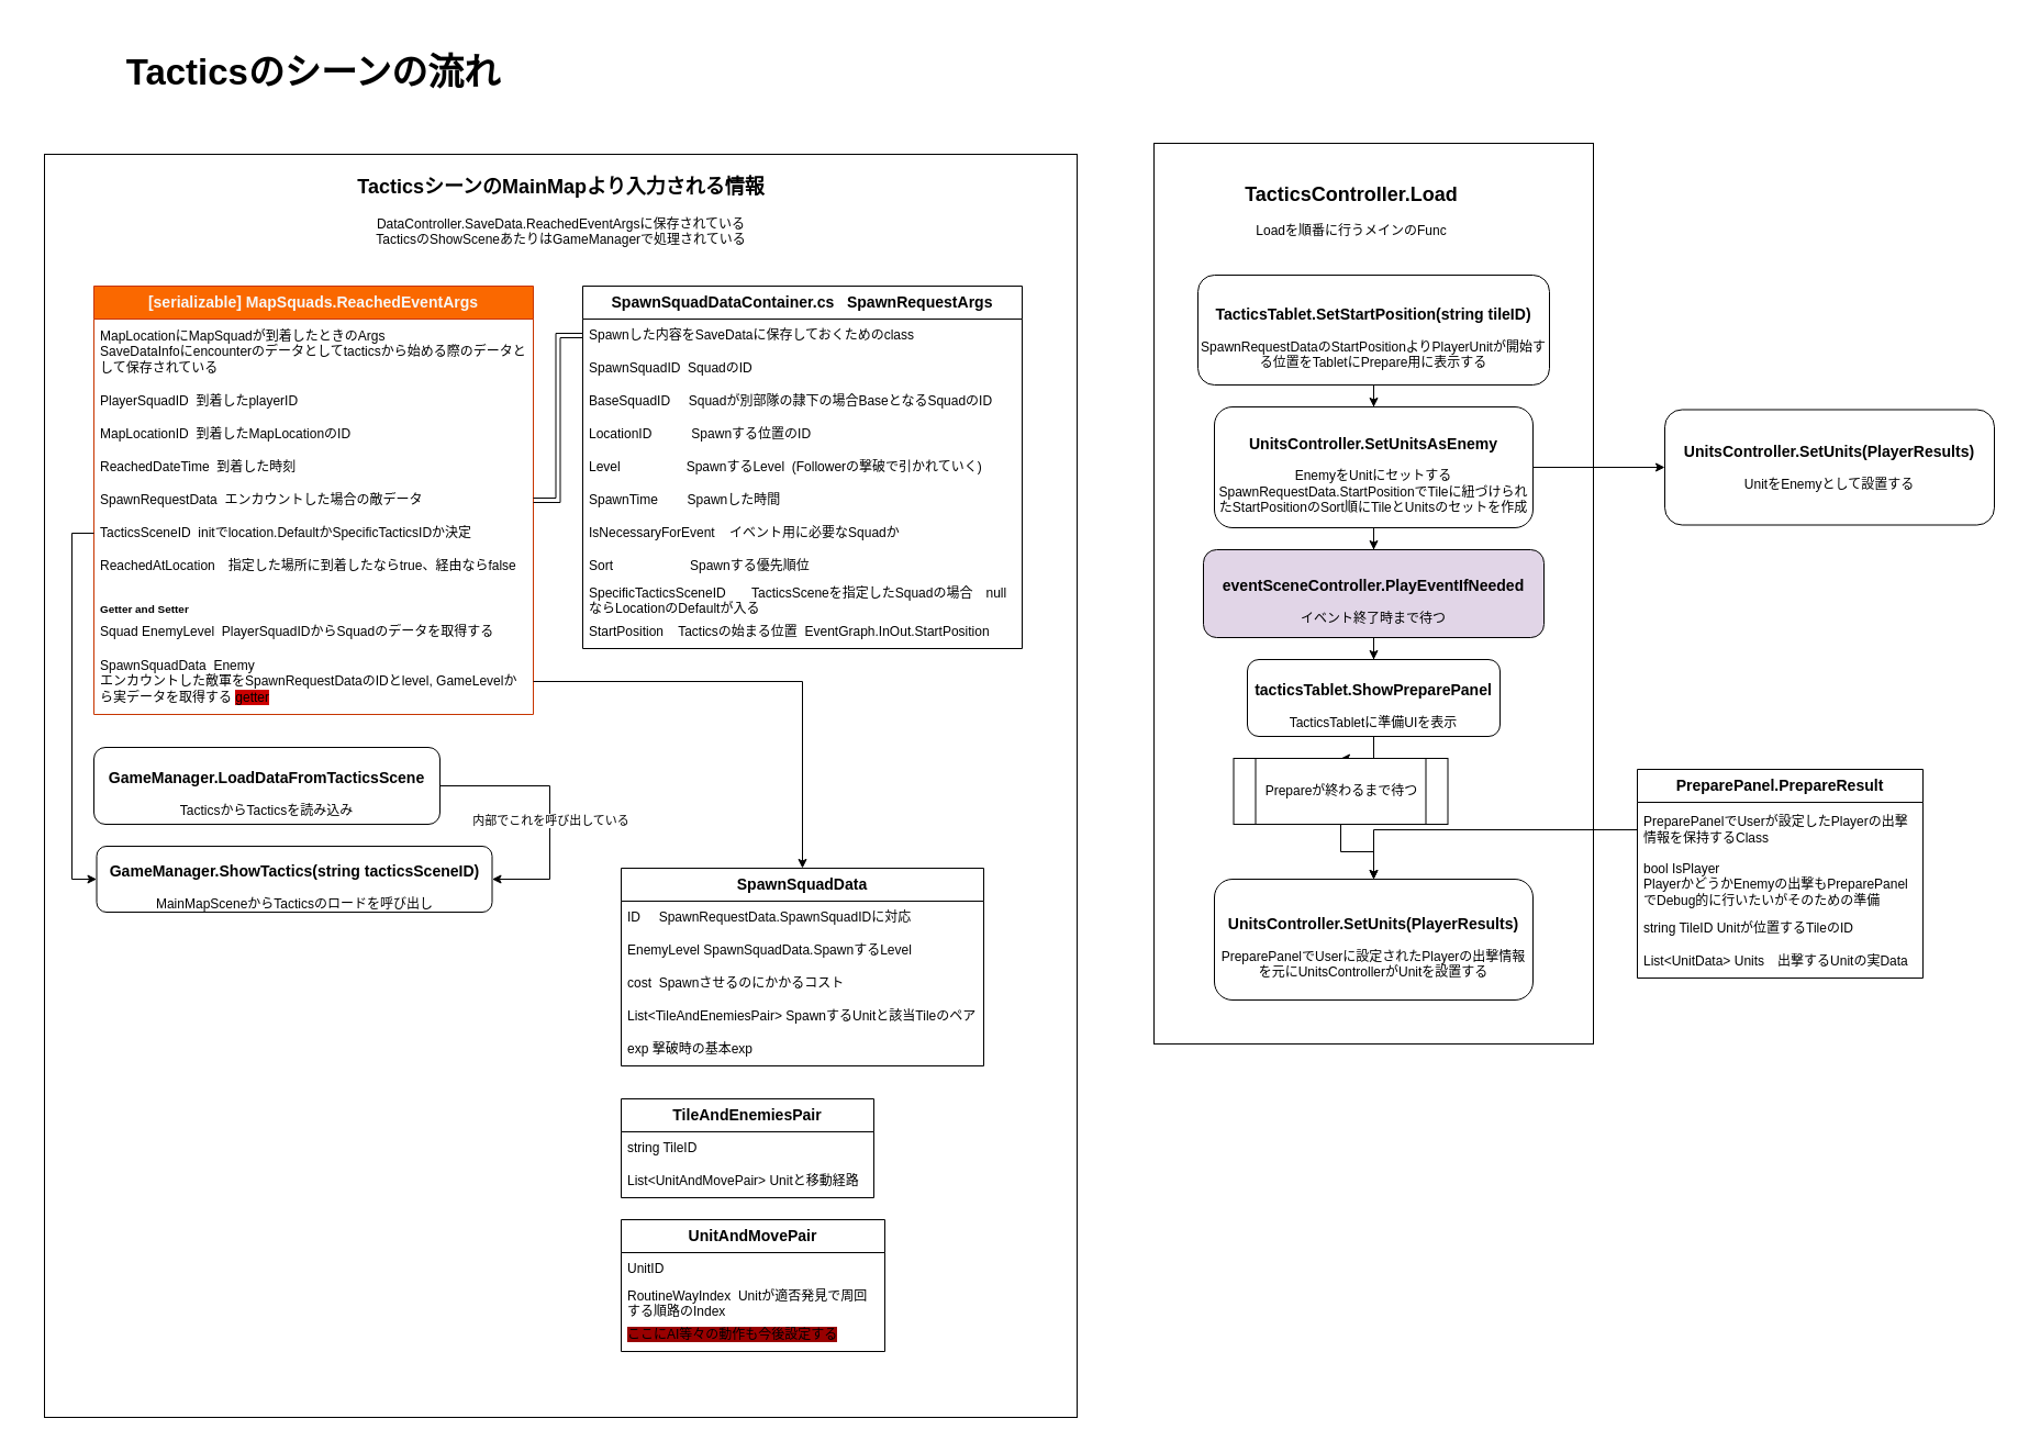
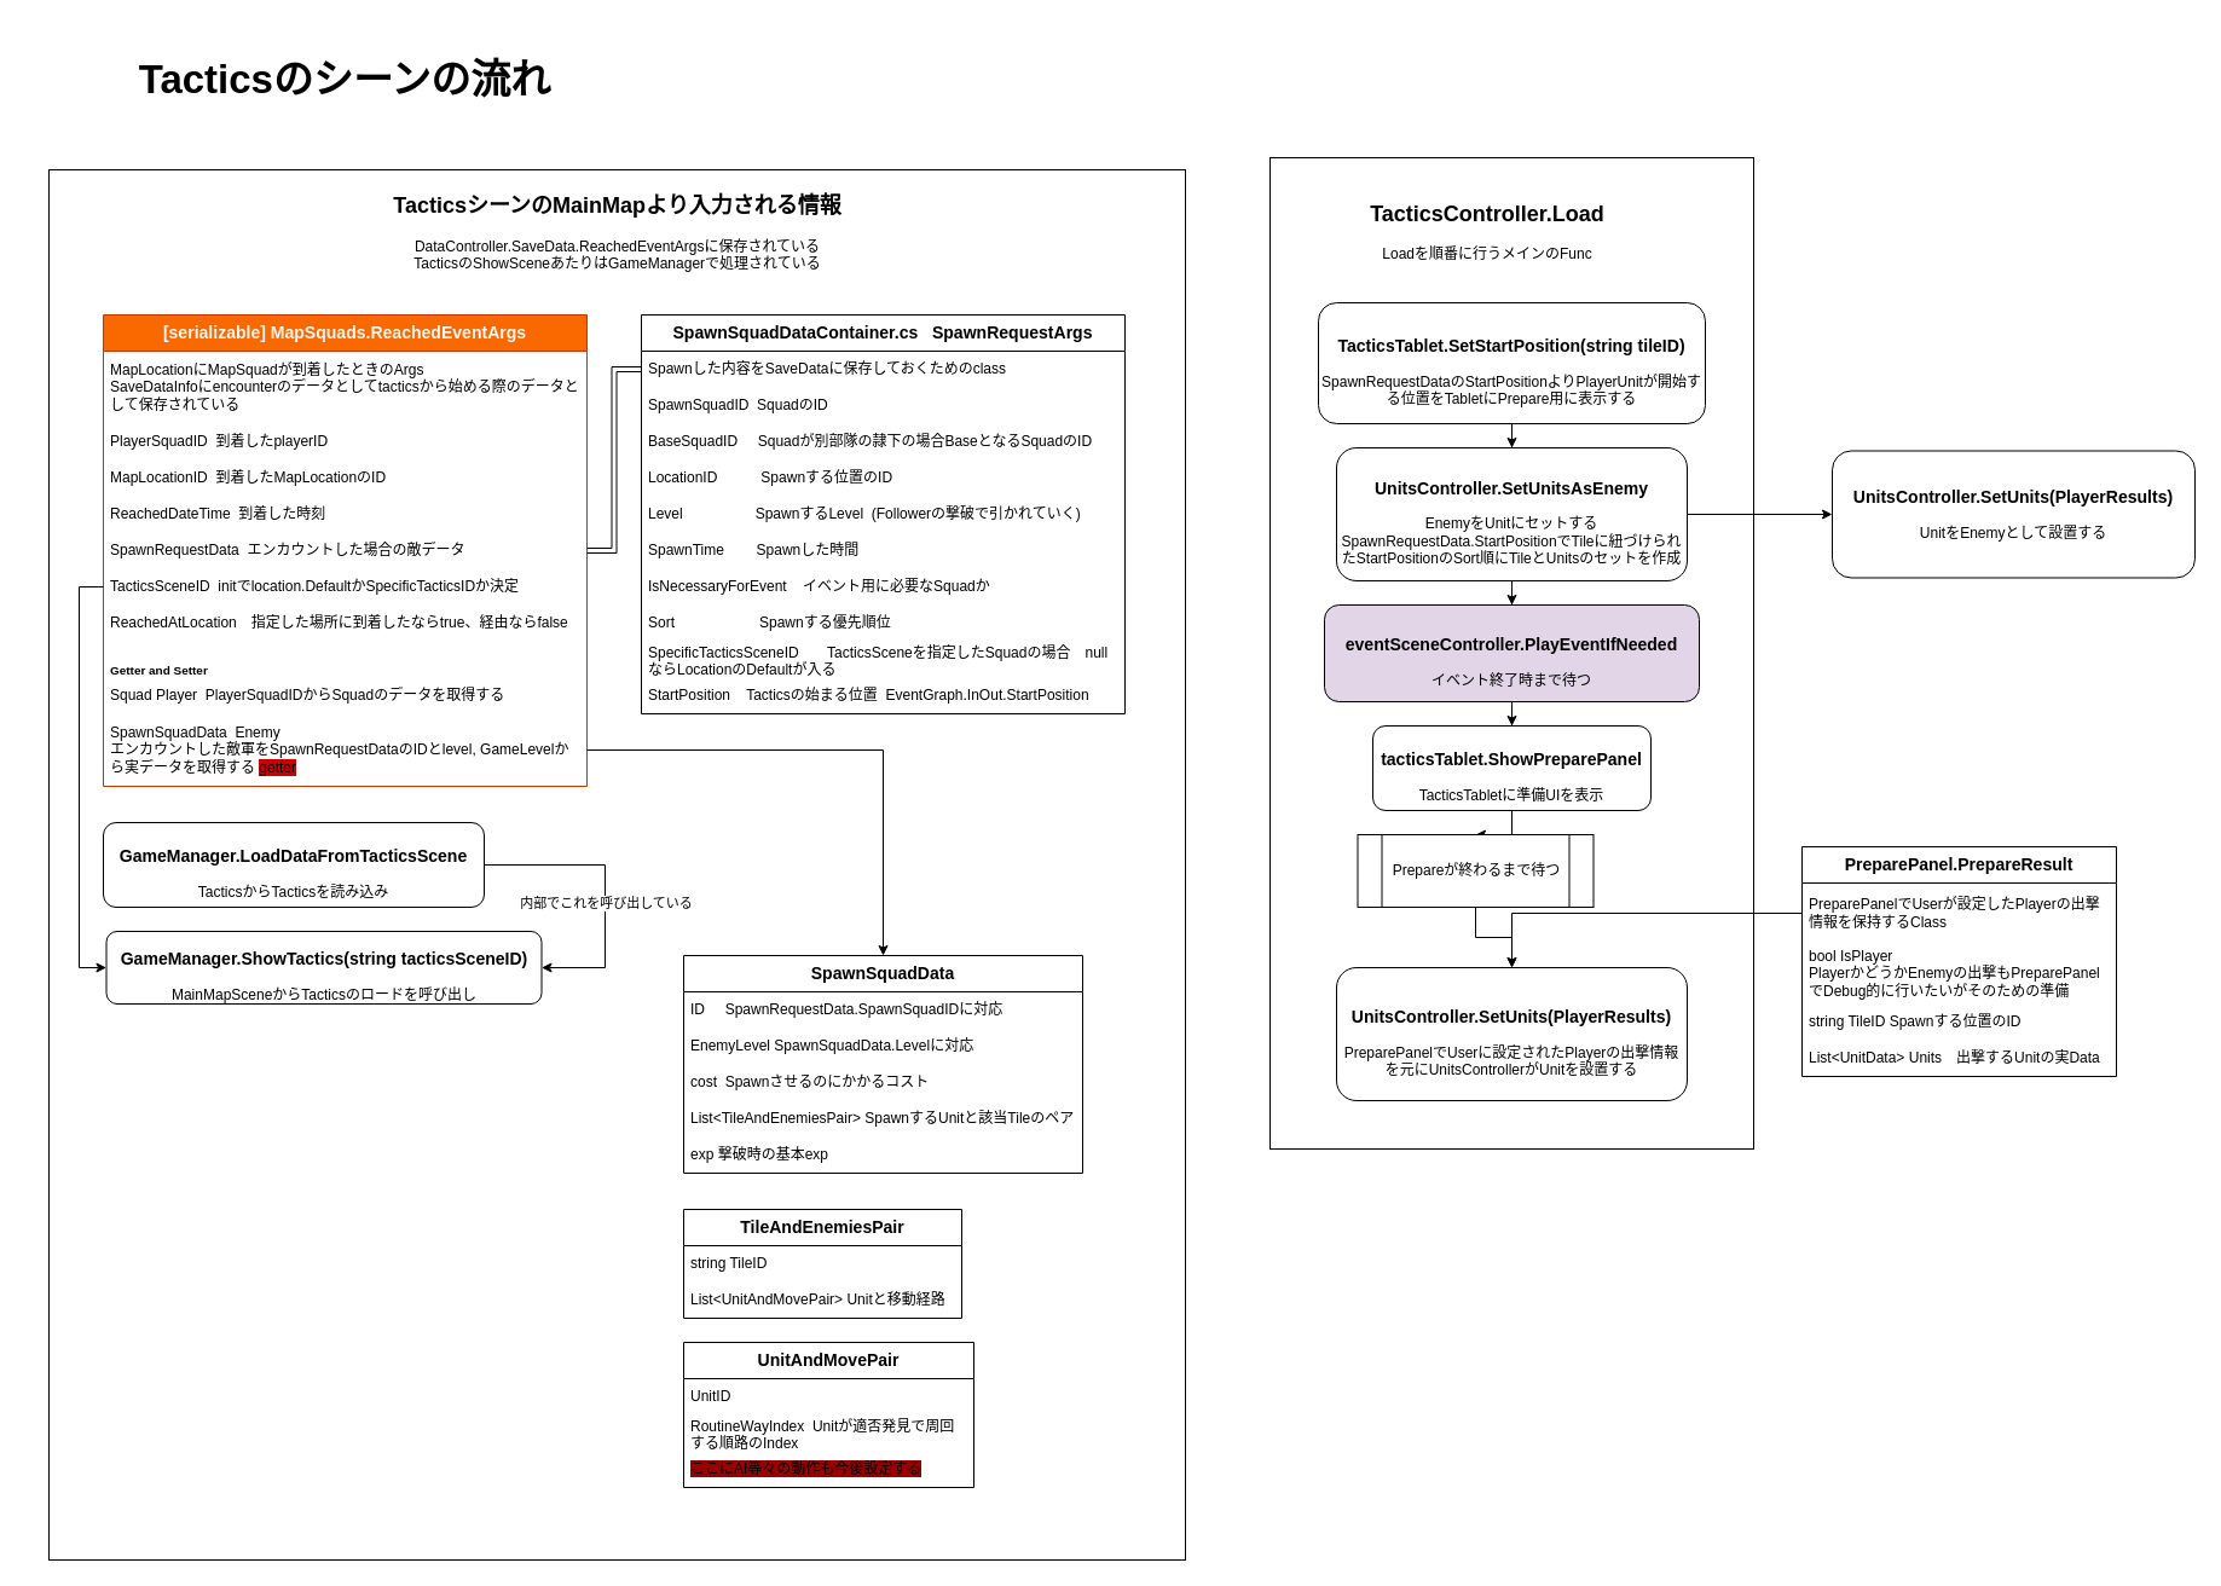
- <mxCell id="13" value="Squad EnemyLevel&amp;nbsp; PlayerSquadIDからSquadのデータを取得する" style="text;strokeColor=none;fillColor=none;align=left;verticalAlign=middle;spacingLeft=4;spacingRight=4;overflow=hidden;points=[[0,0.5],[1,0.5]];portConstraint=eastwest;rotatable=0;whiteSpace=wrap;html=1;" parent="4" vertex="1"><mxGeometry y="300" width="400" height="30" as="geometry" /></mxCell>
+ <mxCell id="13" value="Squad Player&amp;nbsp; PlayerSquadIDからSquadのデータを取得する" style="text;strokeColor=none;fillColor=none;align=left;verticalAlign=middle;spacingLeft=4;spacingRight=4;overflow=hidden;points=[[0,0.5],[1,0.5]];portConstraint=eastwest;rotatable=0;whiteSpace=wrap;html=1;" parent="4" vertex="1"><mxGeometry y="300" width="400" height="30" as="geometry" /></mxCell>
- <mxCell id="50" value="string TileID Unitが位置するTileのID" style="text;strokeColor=none;fillColor=none;align=left;verticalAlign=middle;spacingLeft=4;spacingRight=4;overflow=hidden;points=[[0,0.5],[1,0.5]];portConstraint=eastwest;rotatable=0;whiteSpace=wrap;html=1;" parent="47" vertex="1"><mxGeometry y="130" width="260" height="30" as="geometry" /></mxCell>
+ <mxCell id="50" value="string TileID Spawnする位置のID" style="text;strokeColor=none;fillColor=none;align=left;verticalAlign=middle;spacingLeft=4;spacingRight=4;overflow=hidden;points=[[0,0.5],[1,0.5]];portConstraint=eastwest;rotatable=0;whiteSpace=wrap;html=1;" parent="47" vertex="1"><mxGeometry y="130" width="260" height="30" as="geometry" /></mxCell>
- <mxCell id="56" value="EnemyLevel SpawnSquadData.SpawnするLevel" style="text;strokeColor=none;fillColor=none;align=left;verticalAlign=middle;spacingLeft=4;spacingRight=4;overflow=hidden;points=[[0,0.5],[1,0.5]];portConstraint=eastwest;rotatable=0;whiteSpace=wrap;html=1;" parent="54" vertex="1"><mxGeometry y="60" width="330" height="30" as="geometry" /></mxCell>
+ <mxCell id="56" value="EnemyLevel SpawnSquadData.Levelに対応" style="text;strokeColor=none;fillColor=none;align=left;verticalAlign=middle;spacingLeft=4;spacingRight=4;overflow=hidden;points=[[0,0.5],[1,0.5]];portConstraint=eastwest;rotatable=0;whiteSpace=wrap;html=1;" parent="54" vertex="1"><mxGeometry y="60" width="330" height="30" as="geometry" /></mxCell>
